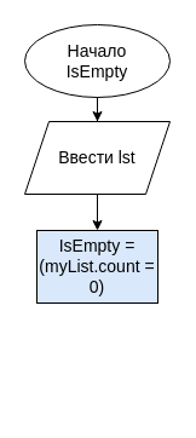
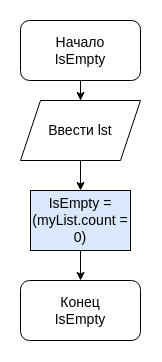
- <mxCell id="3" value="Начало&lt;br&gt;&lt;div&gt;&lt;div&gt;IsEmpty&lt;/div&gt;&lt;/div&gt;" style="ellipse;whiteSpace=wrap;html=1;fontSize=14;" vertex="1" parent="1"><mxGeometry x="20" y="20" width="120" height="60" as="geometry" /></mxCell>
+ <mxCell id="3" value="Начало&lt;br&gt;&lt;div&gt;&lt;div&gt;IsEmpty&lt;/div&gt;&lt;/div&gt;" style="rounded=1;whiteSpace=wrap;html=1;fontSize=14;" vertex="1" parent="1"><mxGeometry x="20" y="20" width="120" height="60" as="geometry" /></mxCell>
+ <mxCell id="6" style="edgeStyle=orthogonalEdgeStyle;rounded=0;orthogonalLoop=1;jettySize=auto;html=1;fontSize=14;" edge="1" parent="1" source="7" target="8"><mxGeometry relative="1" as="geometry"><mxPoint x="80" y="280" as="targetPoint" /></mxGeometry></mxCell>
+ <mxCell id="8" value="Конец&lt;div&gt;IsEmpty&lt;/div&gt;" style="rounded=1;whiteSpace=wrap;html=1;fontSize=14;" vertex="1" parent="1"><mxGeometry x="20" y="280" width="120" height="60" as="geometry" /></mxCell>
